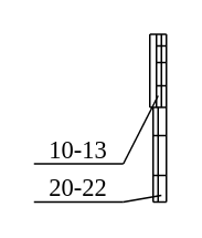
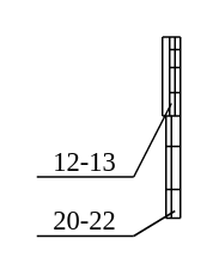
- <mxCell id="4" value="&lt;font style=&quot;font-size: 15px;&quot;&gt;10-13&lt;/font&gt;" style="text;html=1;strokeColor=none;fillColor=none;align=center;verticalAlign=middle;whiteSpace=wrap;rounded=0;fontSize=15;fontFamily=Verdana;" parent="1" vertex="1"><mxGeometry x="20" y="80" width="54" height="18" as="geometry" /></mxCell>
+ <mxCell id="4" value="&lt;font style=&quot;font-size: 15px;&quot;&gt;12-13&lt;/font&gt;" style="text;html=1;strokeColor=none;fillColor=none;align=center;verticalAlign=middle;whiteSpace=wrap;rounded=0;fontSize=15;fontFamily=Verdana;" parent="1" vertex="1"><mxGeometry x="20" y="80" width="54" height="18" as="geometry" /></mxCell>
- <mxCell id="19" value="&lt;font style=&quot;font-size: 15px;&quot;&gt;20-22&lt;/font&gt;" style="text;html=1;strokeColor=none;fillColor=none;align=center;verticalAlign=middle;whiteSpace=wrap;rounded=0;fontSize=15;fontFamily=Verdana;" parent="1" vertex="1"><mxGeometry x="20" y="103" width="54" height="18" as="geometry" /></mxCell>
+ <mxCell id="19" value="&lt;font style=&quot;font-size: 15px;&quot;&gt;20-22&lt;/font&gt;" style="text;html=1;strokeColor=none;fillColor=none;align=center;verticalAlign=middle;whiteSpace=wrap;rounded=0;fontSize=15;fontFamily=Verdana;" parent="1" vertex="1"><mxGeometry x="20" y="113" width="54" height="18" as="geometry" /></mxCell>
